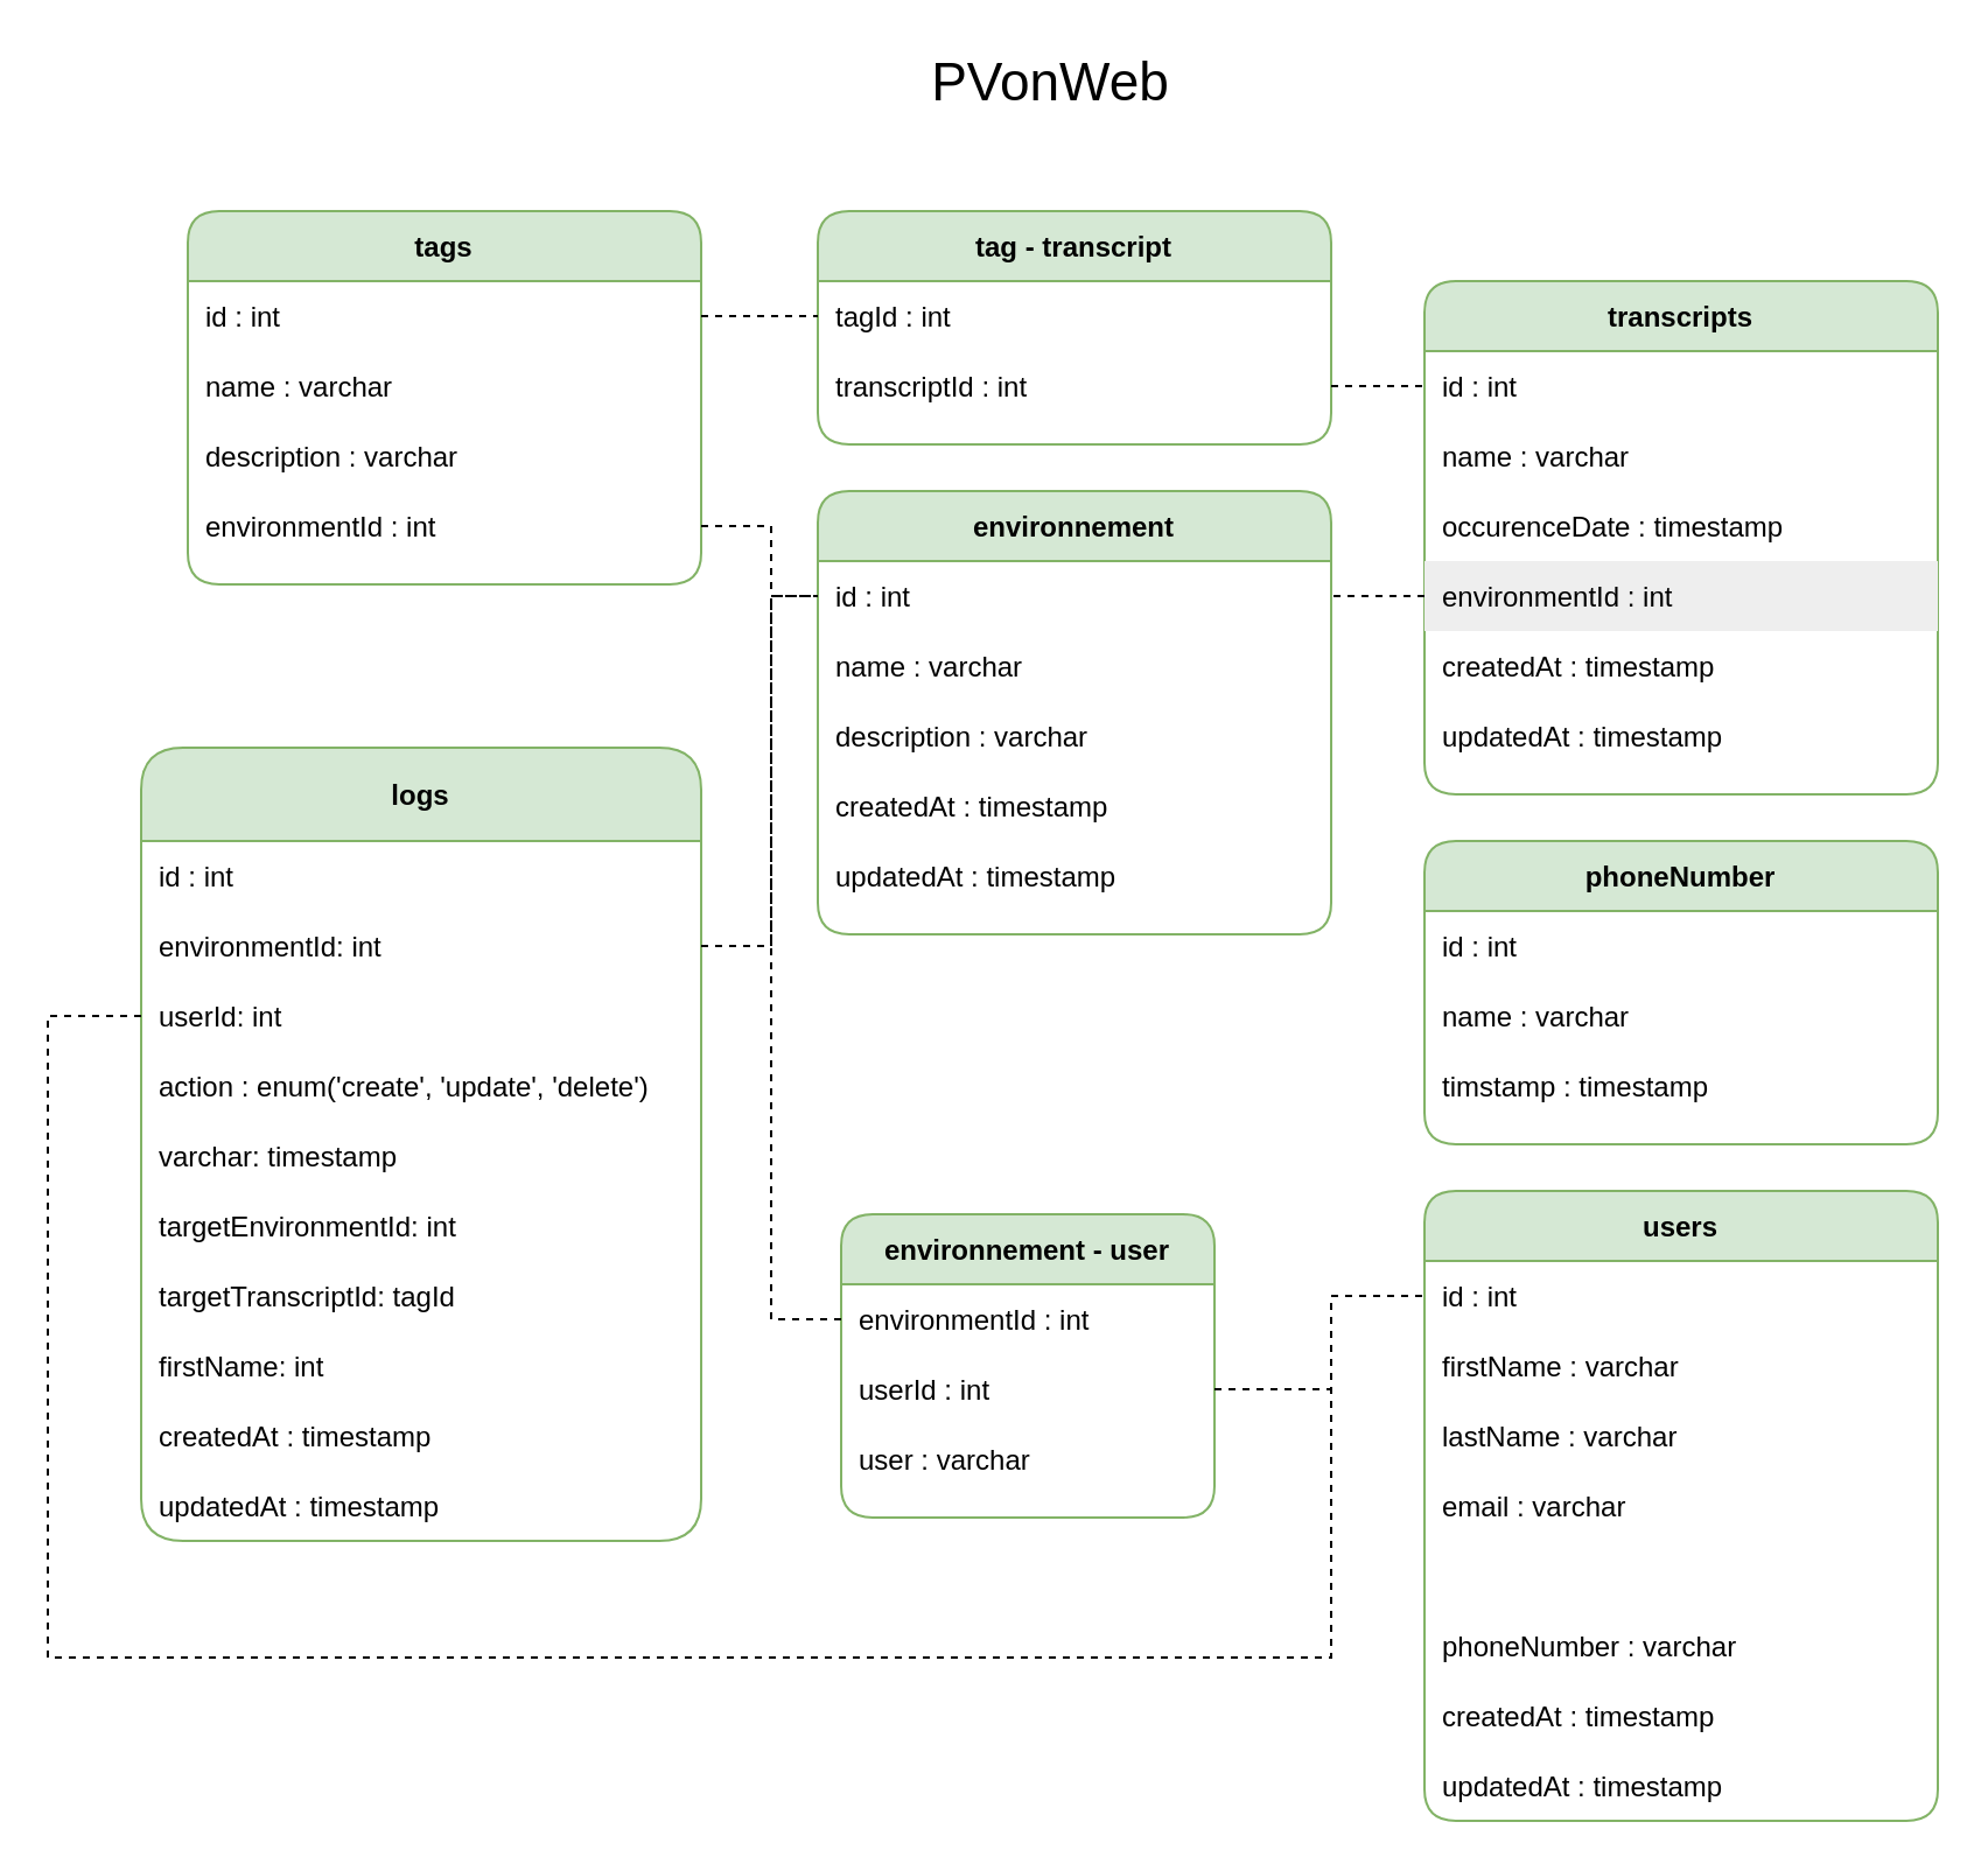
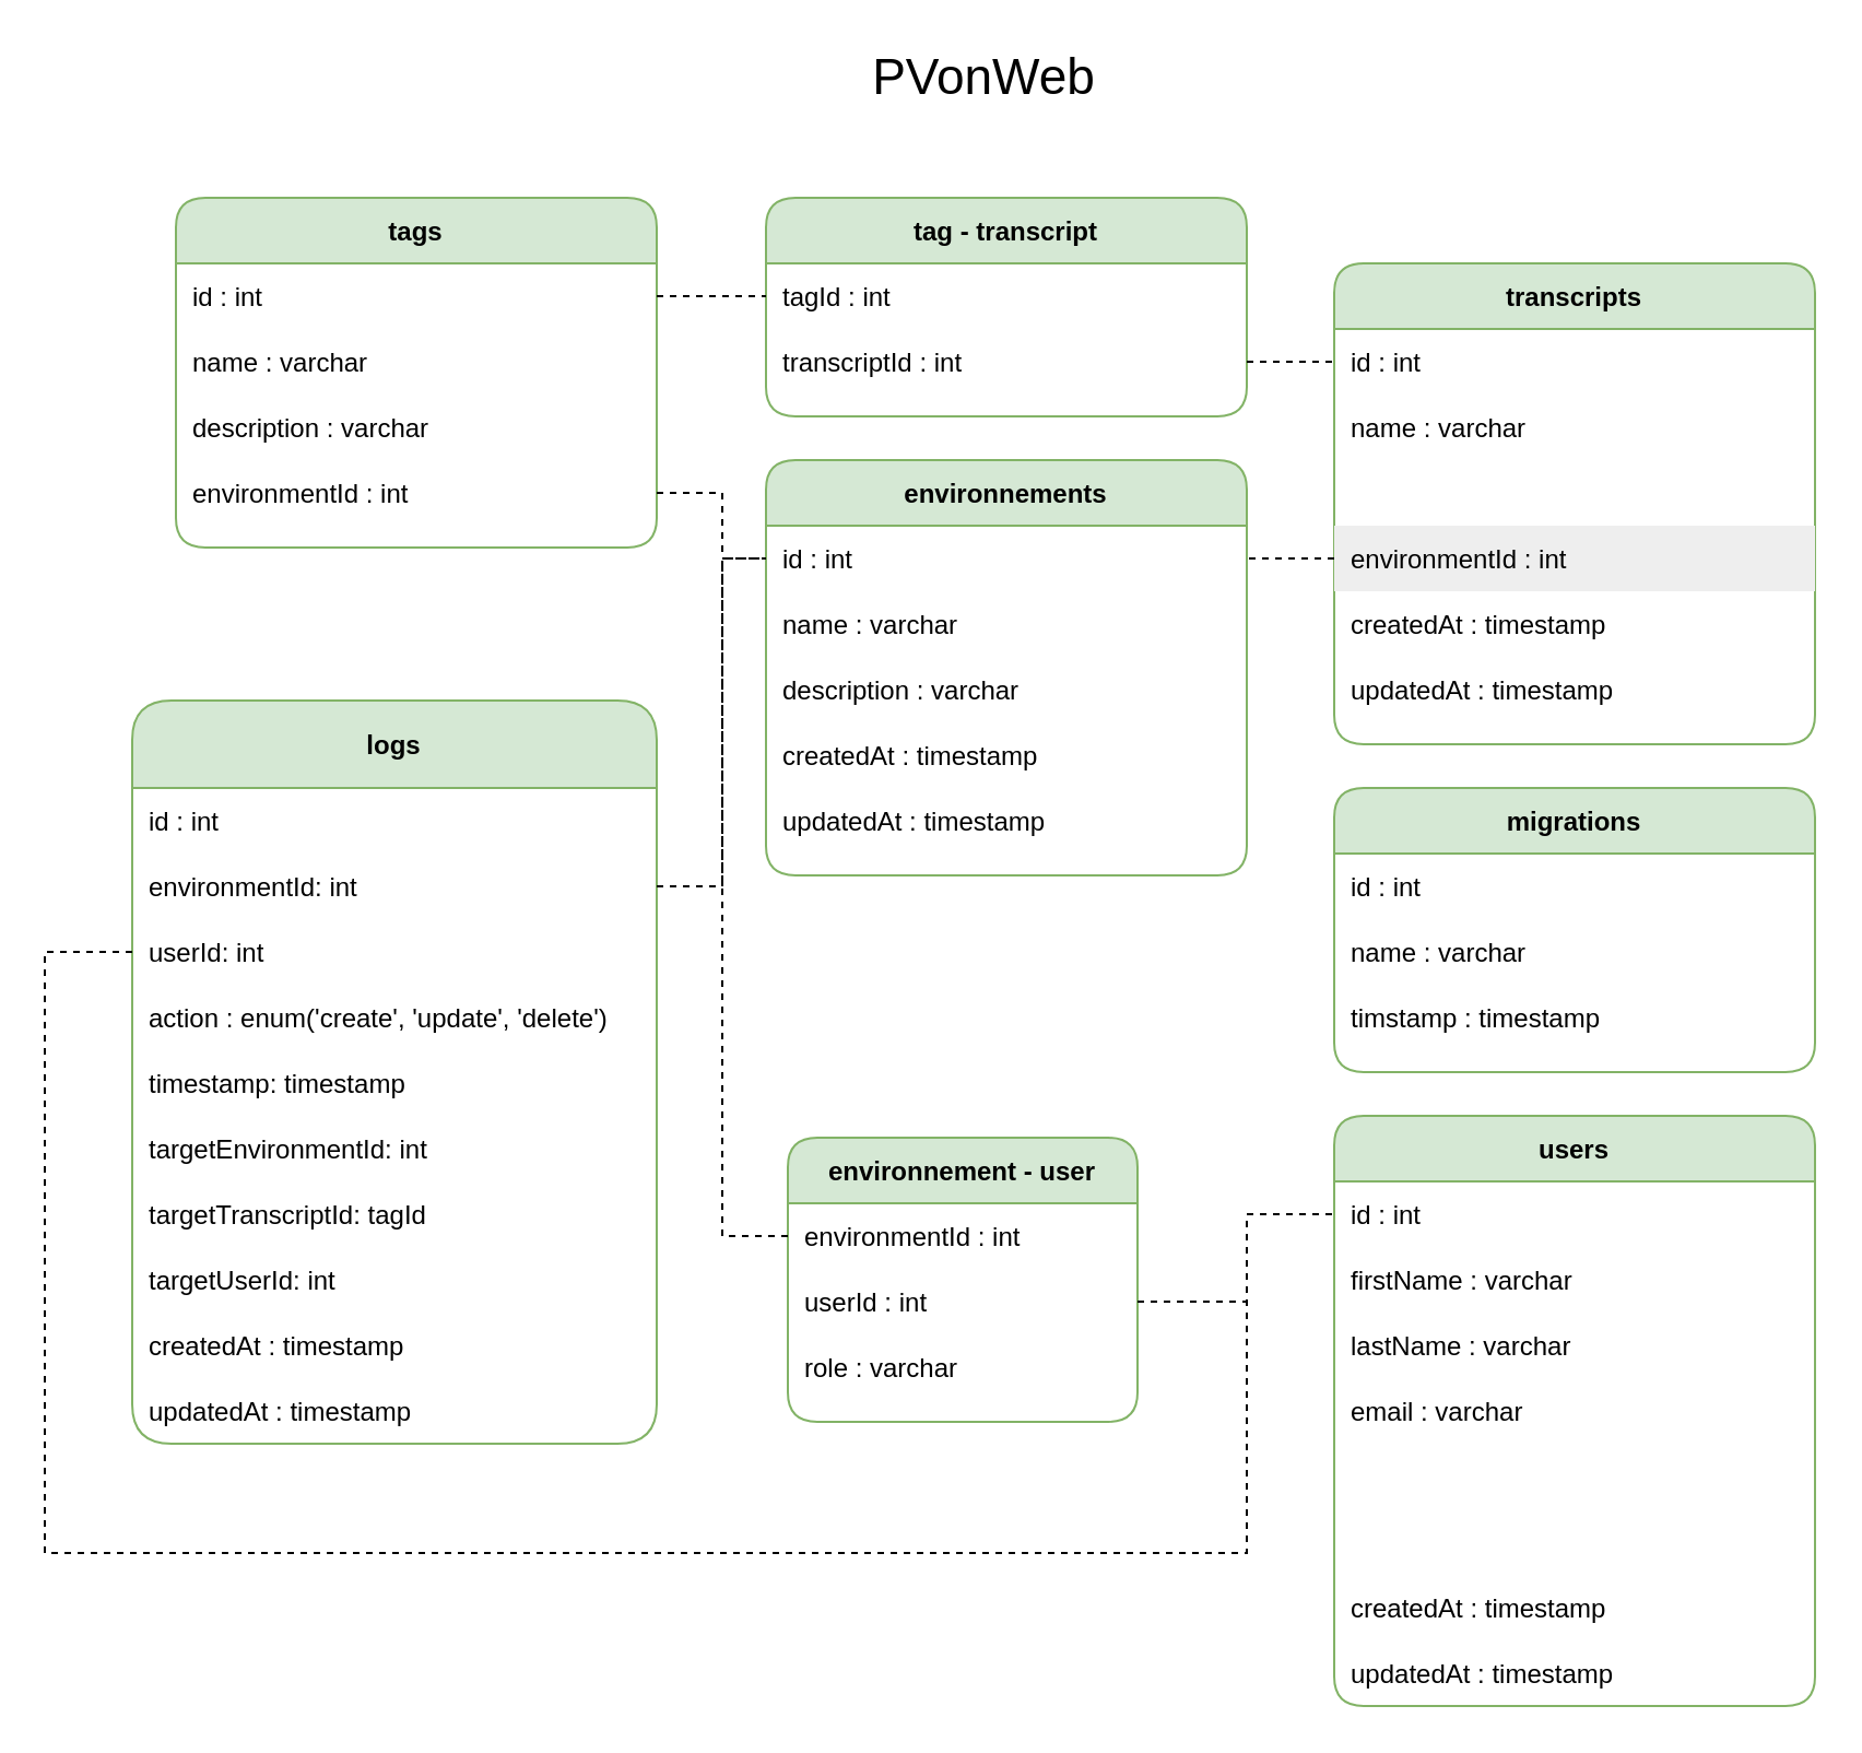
- <mxCell id="24" value="occurenceDate : timestamp" style="shape=partialRectangle;overflow=hidden;connectable=0;fillColor=none;top=0;left=0;bottom=0;right=0;align=left;spacingLeft=6;" parent="23" vertex="1"><mxGeometry width="220" height="30" as="geometry"><mxRectangle width="220" height="30" as="alternateBounds" /></mxGeometry></mxCell>
- <mxCell id="33" value="environnement" style="shape=table;startSize=30;container=1;collapsible=1;childLayout=tableLayout;fixedRows=1;rowLines=0;fontStyle=1;align=center;resizeLast=1;rounded=1;fillColor=#d5e8d4;strokeColor=#82b366;swimlaneLine=1;swimlaneFillColor=default;" parent="1" vertex="1"><mxGeometry x="350" y="210" width="220" height="190" as="geometry" /></mxCell>
+ <mxCell id="33" value="environnements" style="shape=table;startSize=30;container=1;collapsible=1;childLayout=tableLayout;fixedRows=1;rowLines=0;fontStyle=1;align=center;resizeLast=1;rounded=1;fillColor=#d5e8d4;strokeColor=#82b366;swimlaneLine=1;swimlaneFillColor=default;" parent="1" vertex="1"><mxGeometry x="350" y="210" width="220" height="190" as="geometry" /></mxCell>
- <mxCell id="73" value="phoneNumber" style="shape=table;startSize=30;container=1;collapsible=1;childLayout=tableLayout;fixedRows=1;rowLines=0;fontStyle=1;align=center;resizeLast=1;rounded=1;fillColor=#d5e8d4;strokeColor=#82b366;swimlaneLine=1;swimlaneFillColor=default;" parent="1" vertex="1"><mxGeometry x="610" y="360" width="220" height="130" as="geometry" /></mxCell>
+ <mxCell id="73" value="migrations" style="shape=table;startSize=30;container=1;collapsible=1;childLayout=tableLayout;fixedRows=1;rowLines=0;fontStyle=1;align=center;resizeLast=1;rounded=1;fillColor=#d5e8d4;strokeColor=#82b366;swimlaneLine=1;swimlaneFillColor=default;" parent="1" vertex="1"><mxGeometry x="610" y="360" width="220" height="130" as="geometry" /></mxCell>
- <mxCell id="55" value="varchar: timestamp" style="shape=partialRectangle;overflow=hidden;connectable=0;fillColor=none;top=0;left=0;bottom=0;right=0;align=left;spacingLeft=6;" parent="54" vertex="1"><mxGeometry width="240" height="30" as="geometry"><mxRectangle width="240" height="30" as="alternateBounds" /></mxGeometry></mxCell>
+ <mxCell id="55" value="timestamp: timestamp" style="shape=partialRectangle;overflow=hidden;connectable=0;fillColor=none;top=0;left=0;bottom=0;right=0;align=left;spacingLeft=6;" parent="54" vertex="1"><mxGeometry width="240" height="30" as="geometry"><mxRectangle width="240" height="30" as="alternateBounds" /></mxGeometry></mxCell>
- <mxCell id="61" value="firstName: int" style="shape=partialRectangle;overflow=hidden;connectable=0;fillColor=none;top=0;left=0;bottom=0;right=0;align=left;spacingLeft=6;" parent="60" vertex="1"><mxGeometry width="240" height="30" as="geometry"><mxRectangle width="240" height="30" as="alternateBounds" /></mxGeometry></mxCell>
+ <mxCell id="61" value="targetUserId: int" style="shape=partialRectangle;overflow=hidden;connectable=0;fillColor=none;top=0;left=0;bottom=0;right=0;align=left;spacingLeft=6;" parent="60" vertex="1"><mxGeometry width="240" height="30" as="geometry"><mxRectangle width="240" height="30" as="alternateBounds" /></mxGeometry></mxCell>
- <mxCell id="72" value="user : varchar" style="shape=partialRectangle;overflow=hidden;connectable=0;fillColor=none;top=0;left=0;bottom=0;right=0;align=left;spacingLeft=6;" parent="71" vertex="1"><mxGeometry width="160" height="30" as="geometry"><mxRectangle width="160" height="30" as="alternateBounds" /></mxGeometry></mxCell>
+ <mxCell id="72" value="role : varchar" style="shape=partialRectangle;overflow=hidden;connectable=0;fillColor=none;top=0;left=0;bottom=0;right=0;align=left;spacingLeft=6;" parent="71" vertex="1"><mxGeometry width="160" height="30" as="geometry"><mxRectangle width="160" height="30" as="alternateBounds" /></mxGeometry></mxCell>
- <mxCell id="13" value="phoneNumber : varchar" style="shape=partialRectangle;overflow=hidden;connectable=0;fillColor=none;top=0;left=0;bottom=0;right=0;align=left;spacingLeft=6;" parent="12" vertex="1"><mxGeometry width="220" height="30" as="geometry"><mxRectangle width="220" height="30" as="alternateBounds" /></mxGeometry></mxCell>
